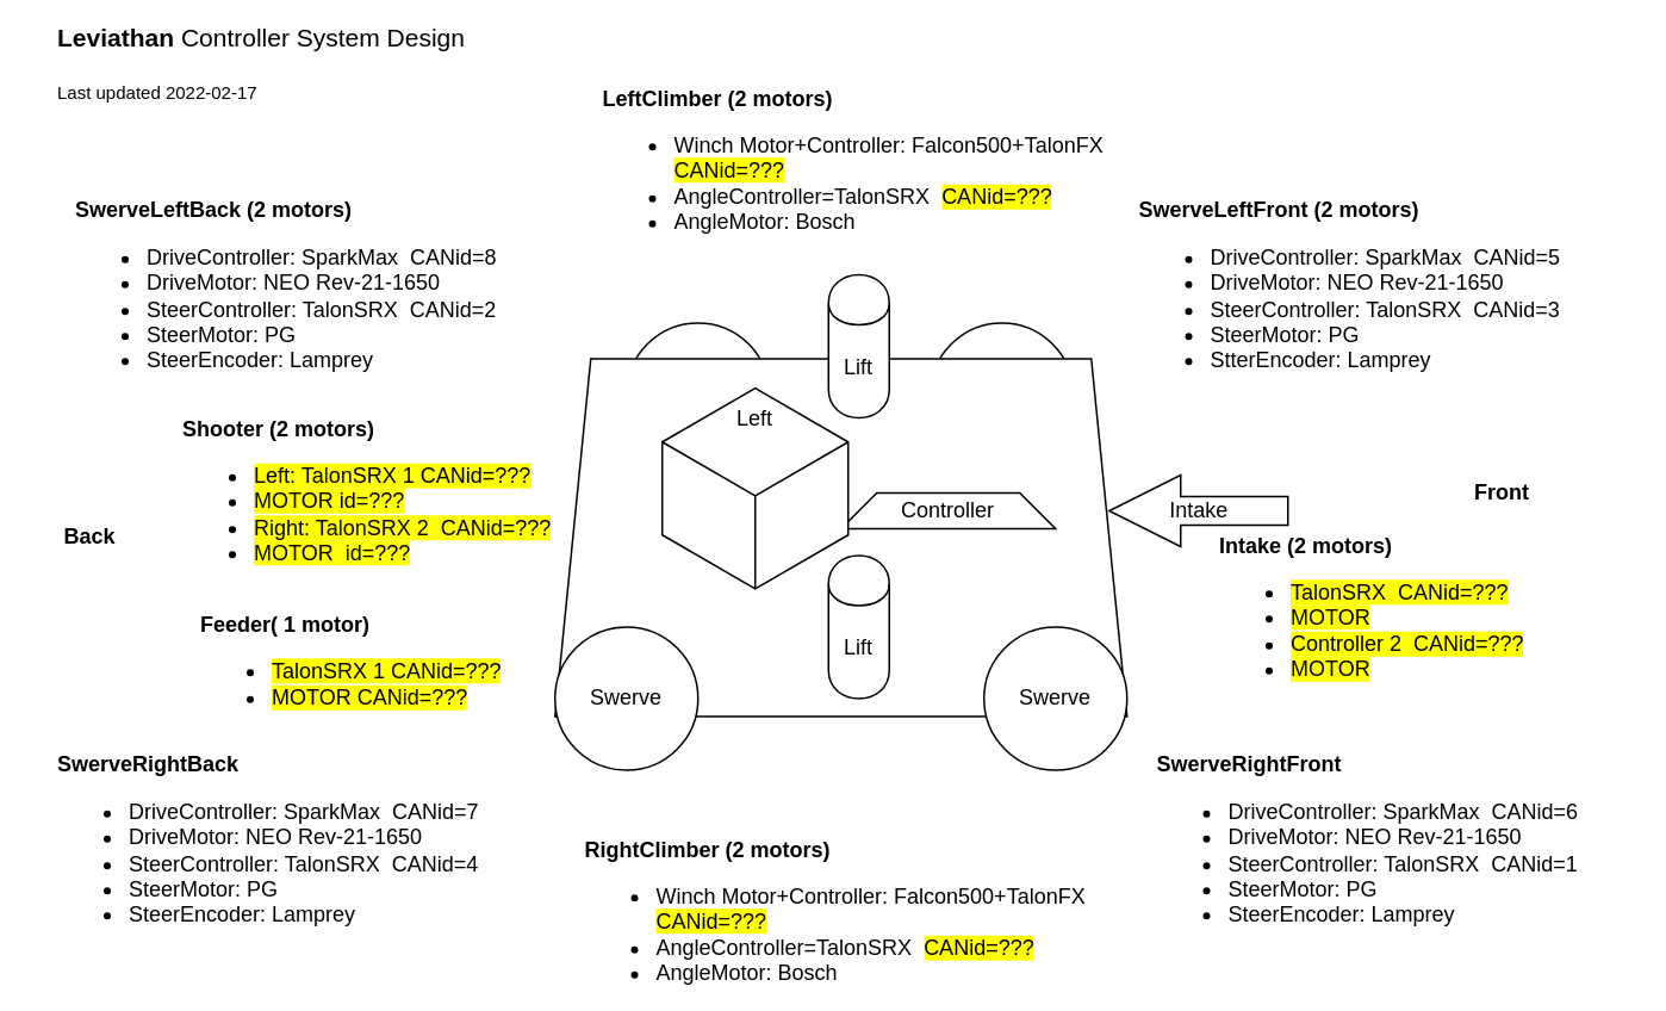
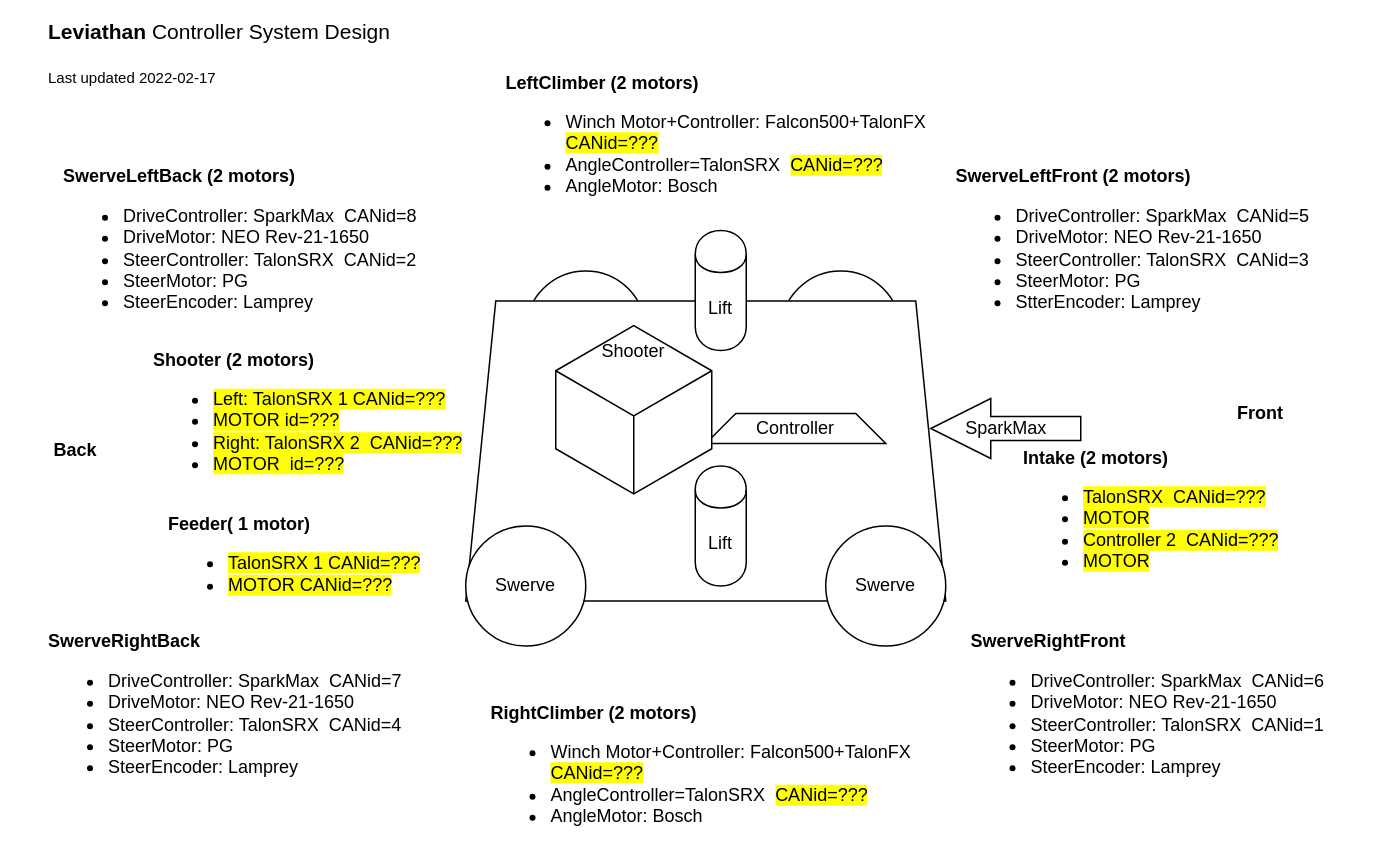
- <mxCell id="22" value="Left" style="html=1;whiteSpace=wrap;aspect=fixed;shape=isoCube;backgroundOutline=1;verticalAlign=top;spacingTop=5;" parent="1" vertex="1"><mxGeometry x="370" y="215" width="104" height="115" as="geometry" /></mxCell>
+ <mxCell id="22" value="Shooter" style="html=1;whiteSpace=wrap;aspect=fixed;shape=isoCube;backgroundOutline=1;verticalAlign=top;spacingTop=5;" parent="1" vertex="1"><mxGeometry x="370" y="215" width="104" height="115" as="geometry" /></mxCell>
- <mxCell id="15" value="Intake" style="html=1;shadow=0;dashed=0;align=center;verticalAlign=middle;shape=mxgraph.arrows2.arrow;dy=0.6;dx=40;flipH=1;notch=0;" parent="1" vertex="1"><mxGeometry x="620" y="265" width="100" height="40" as="geometry" /></mxCell>
+ <mxCell id="15" value="SparkMax" style="html=1;shadow=0;dashed=0;align=center;verticalAlign=middle;shape=mxgraph.arrows2.arrow;dy=0.6;dx=40;flipH=1;notch=0;" parent="1" vertex="1"><mxGeometry x="620" y="265" width="100" height="40" as="geometry" /></mxCell>
